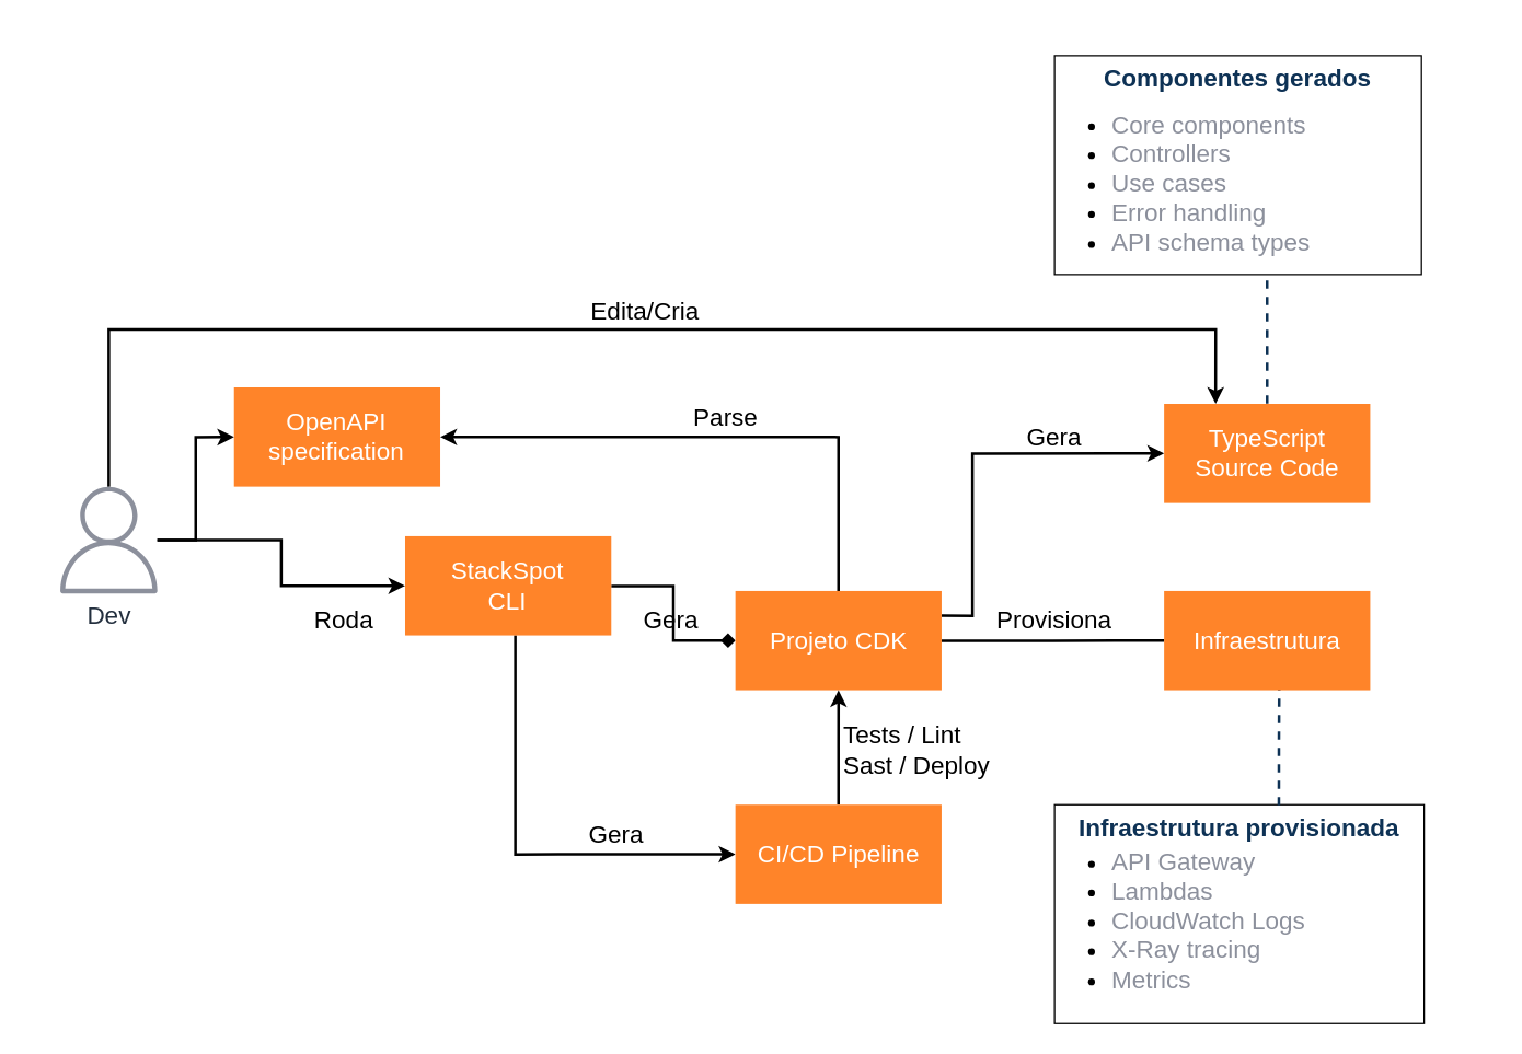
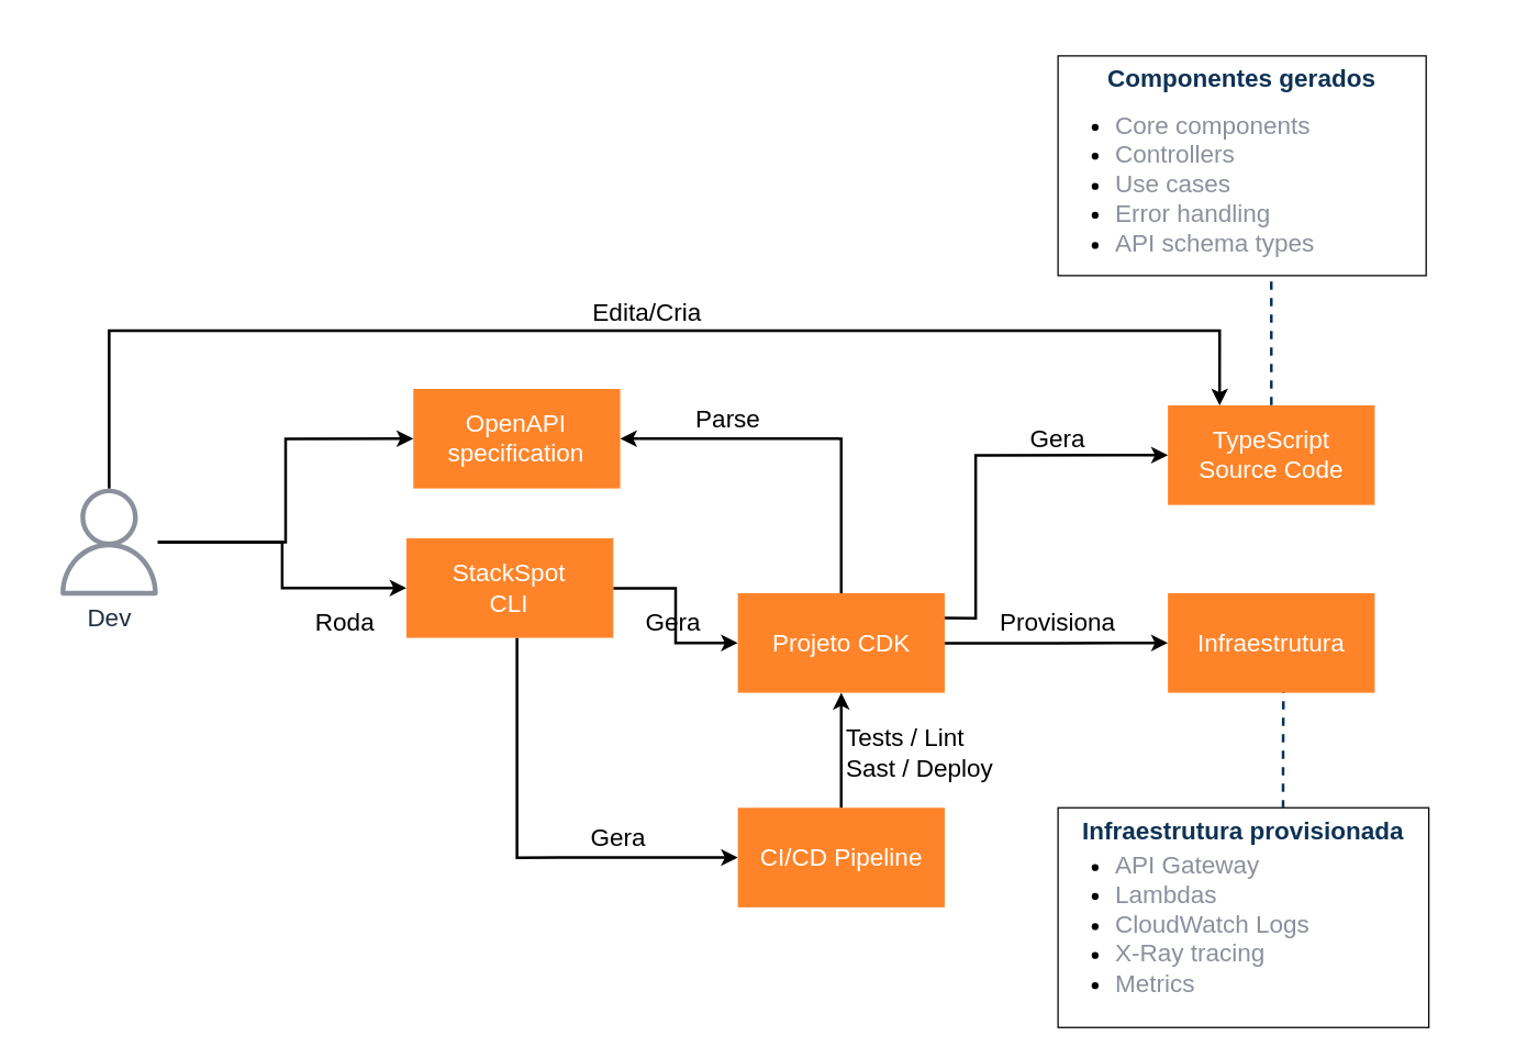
- <mxCell id="4" value="&lt;font style=&quot;font-size: 18px&quot; color=&quot;#ffffff&quot;&gt;OpenAPI&lt;br&gt;specification&lt;/font&gt;" style="rounded=0;whiteSpace=wrap;html=1;fontSize=12;strokeWidth=3;strokeColor=none;fillColor=#FF8429;" parent="2" vertex="1"><mxGeometry x="150.49" y="262.5" width="150.63" height="72.5" as="geometry" /></mxCell>
+ <mxCell id="4" value="&lt;font style=&quot;font-size: 18px&quot; color=&quot;#ffffff&quot;&gt;OpenAPI&lt;br&gt;specification&lt;/font&gt;" style="rounded=0;whiteSpace=wrap;html=1;fontSize=12;strokeWidth=3;strokeColor=none;fillColor=#FF8429;" parent="2" vertex="1"><mxGeometry x="280.49" y="262.5" width="150.63" height="72.5" as="geometry" /></mxCell>
- <mxCell id="16" style="edgeStyle=orthogonalEdgeStyle;rounded=0;orthogonalLoop=1;jettySize=auto;html=1;entryX=0;entryY=0.5;entryDx=0;entryDy=0;strokeWidth=2;endArrow=diamond;" parent="2" source="18" target="23" edge="1"><mxGeometry relative="1" as="geometry" /></mxCell>
+ <mxCell id="16" style="edgeStyle=orthogonalEdgeStyle;rounded=0;orthogonalLoop=1;jettySize=auto;html=1;entryX=0;entryY=0.5;entryDx=0;entryDy=0;strokeWidth=2;" parent="2" source="18" target="23" edge="1"><mxGeometry relative="1" as="geometry" /></mxCell>
- <mxCell id="21" style="edgeStyle=orthogonalEdgeStyle;rounded=0;orthogonalLoop=1;jettySize=auto;html=1;entryX=0;entryY=0.5;entryDx=0;entryDy=0;strokeWidth=2;endArrow=none;" parent="2" source="23" target="31" edge="1"><mxGeometry relative="1" as="geometry" /></mxCell>
+ <mxCell id="21" style="edgeStyle=orthogonalEdgeStyle;rounded=0;orthogonalLoop=1;jettySize=auto;html=1;entryX=0;entryY=0.5;entryDx=0;entryDy=0;strokeWidth=2;" parent="2" source="23" target="31" edge="1"><mxGeometry relative="1" as="geometry" /></mxCell>
